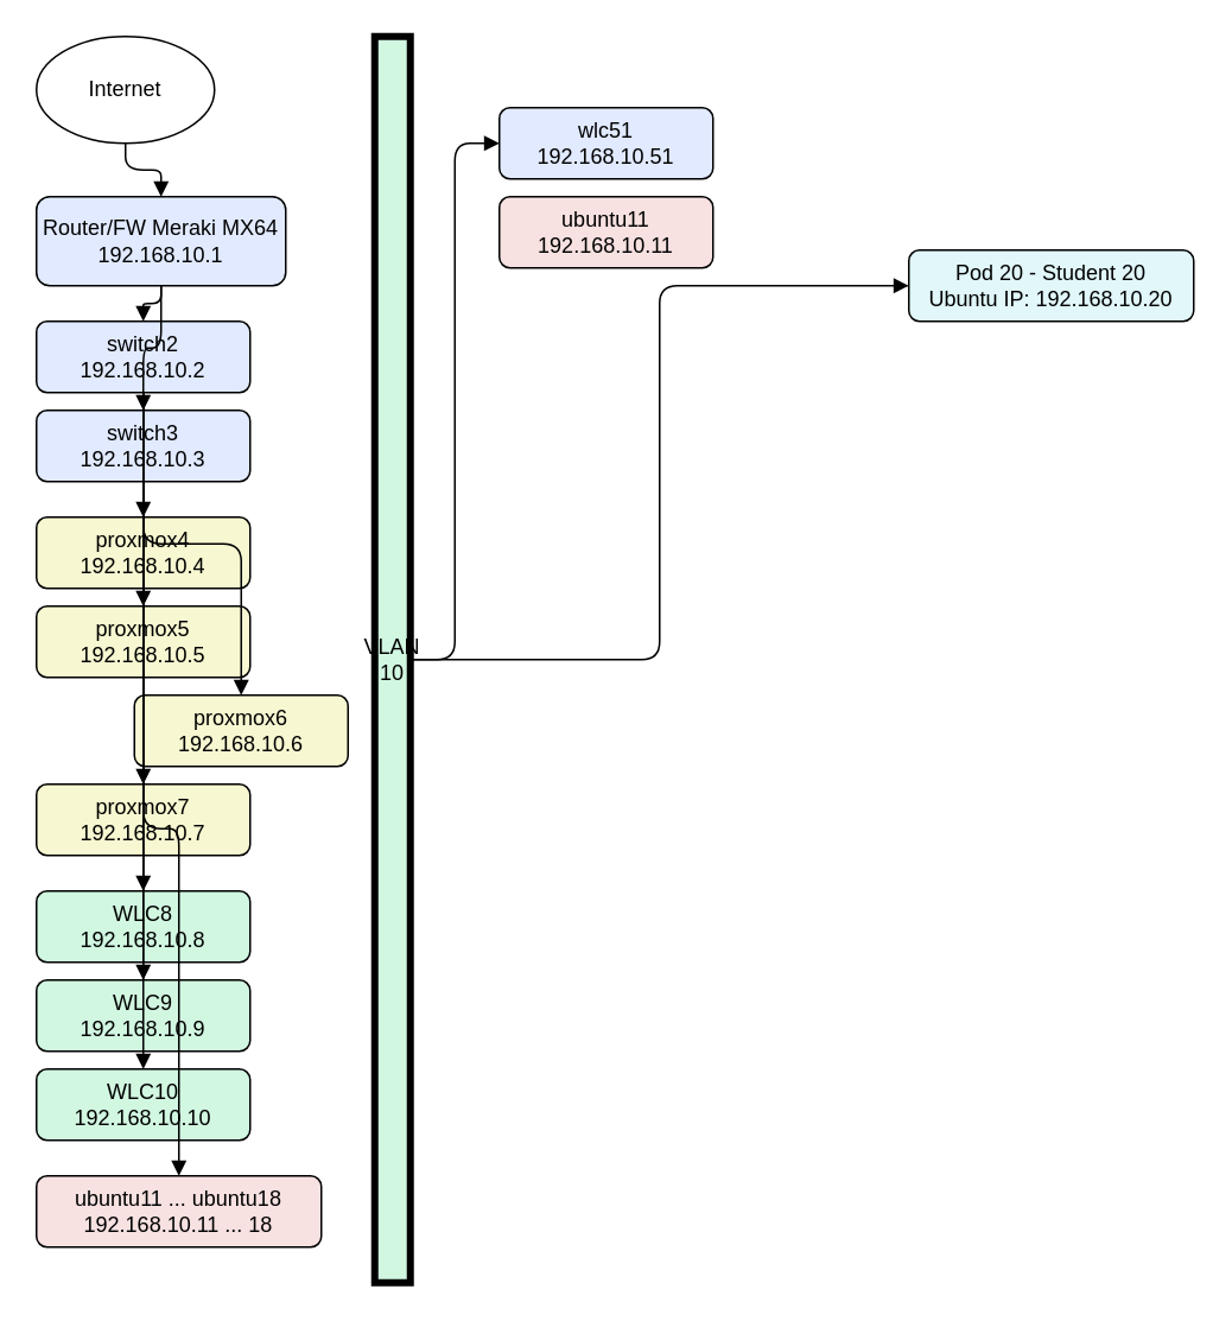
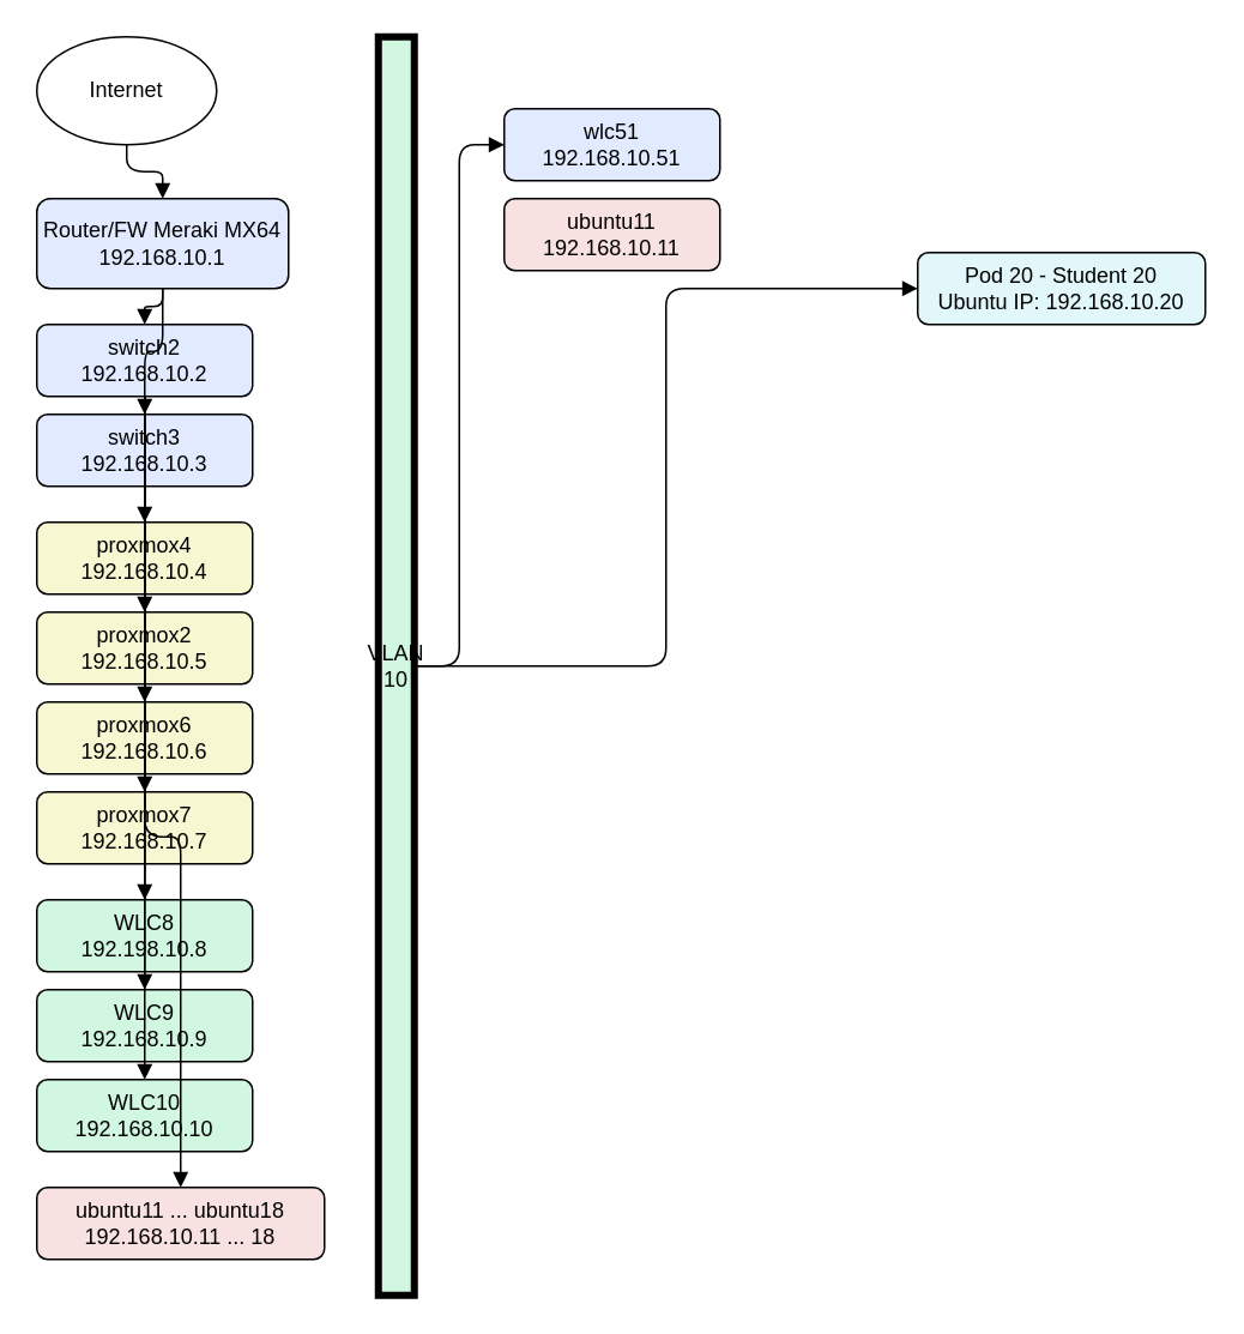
- <mxCell id="10" value="proxmox5&#10;192.168.10.5" style="rounded=1;whiteSpace=wrap;html=1;fillColor=#f7f7d1;" parent="1" vertex="1"><mxGeometry x="20" y="340" width="120" height="40" as="geometry" /></mxCell>
+ <mxCell id="10" value="proxmox2&#10;192.168.10.5" style="rounded=1;whiteSpace=wrap;html=1;fillColor=#f7f7d1;" parent="1" vertex="1"><mxGeometry x="20" y="340" width="120" height="40" as="geometry" /></mxCell>
- <mxCell id="11" value="proxmox6&#10;192.168.10.6" style="rounded=1;whiteSpace=wrap;html=1;fillColor=#f7f7d1;" parent="1" vertex="1"><mxGeometry x="75" y="390" width="120" height="40" as="geometry" /></mxCell>
+ <mxCell id="11" value="proxmox6&#10;192.168.10.6" style="rounded=1;whiteSpace=wrap;html=1;fillColor=#f7f7d1;" parent="1" vertex="1"><mxGeometry x="20" y="390" width="120" height="40" as="geometry" /></mxCell>
- <mxCell id="17" value="WLC8&#10;192.168.10.8" style="rounded=1;whiteSpace=wrap;html=1;fillColor=#d1f7e1;" parent="1" vertex="1"><mxGeometry x="20" y="500" width="120" height="40" as="geometry" /></mxCell>
+ <mxCell id="17" value="WLC8&#10;192.198.10.8" style="rounded=1;whiteSpace=wrap;html=1;fillColor=#d1f7e1;" parent="1" vertex="1"><mxGeometry x="20" y="500" width="120" height="40" as="geometry" /></mxCell>
